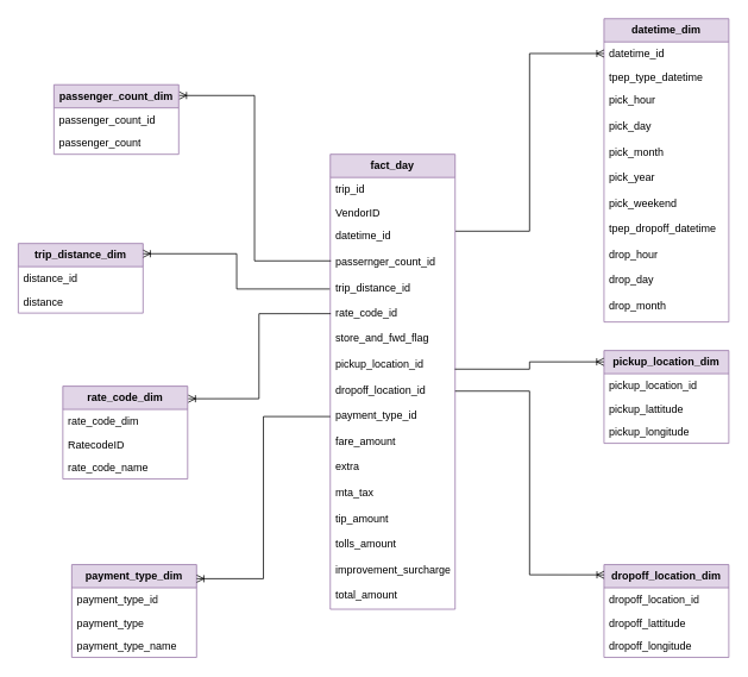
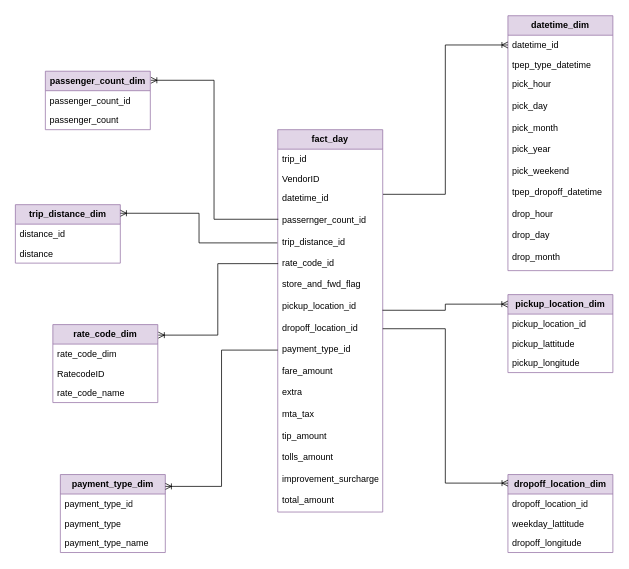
- <mxCell id="14" value="dropoff_lattitude" style="text;strokeColor=none;fillColor=none;align=left;verticalAlign=top;spacingLeft=4;spacingRight=4;overflow=hidden;rotatable=0;points=[[0,0.5],[1,0.5]];portConstraint=eastwest;whiteSpace=wrap;html=1;" vertex="1" parent="12"><mxGeometry y="52" width="140" height="26" as="geometry" /></mxCell>
+ <mxCell id="14" value="weekday_lattitude" style="text;strokeColor=none;fillColor=none;align=left;verticalAlign=top;spacingLeft=4;spacingRight=4;overflow=hidden;rotatable=0;points=[[0,0.5],[1,0.5]];portConstraint=eastwest;whiteSpace=wrap;html=1;" vertex="1" parent="12"><mxGeometry y="52" width="140" height="26" as="geometry" /></mxCell>
